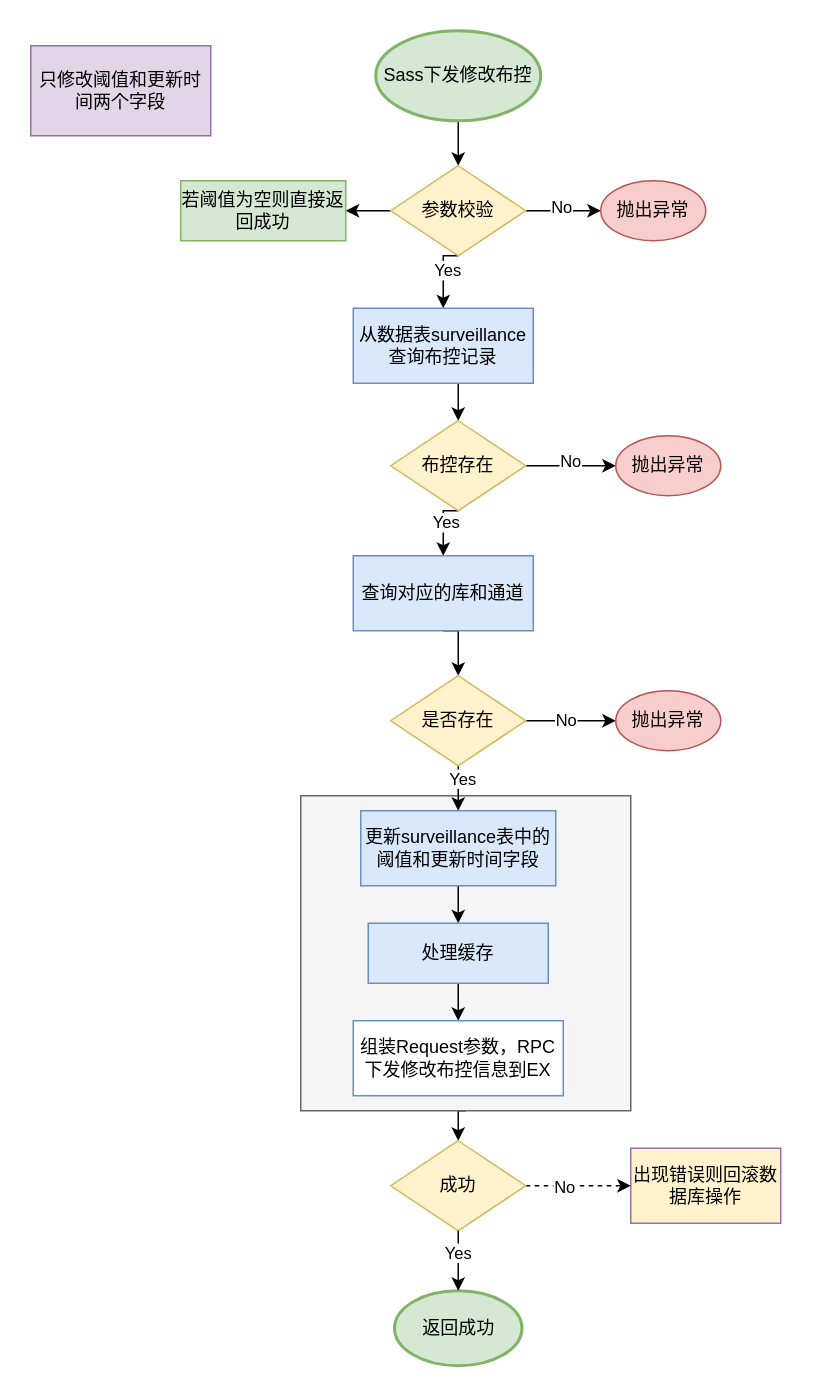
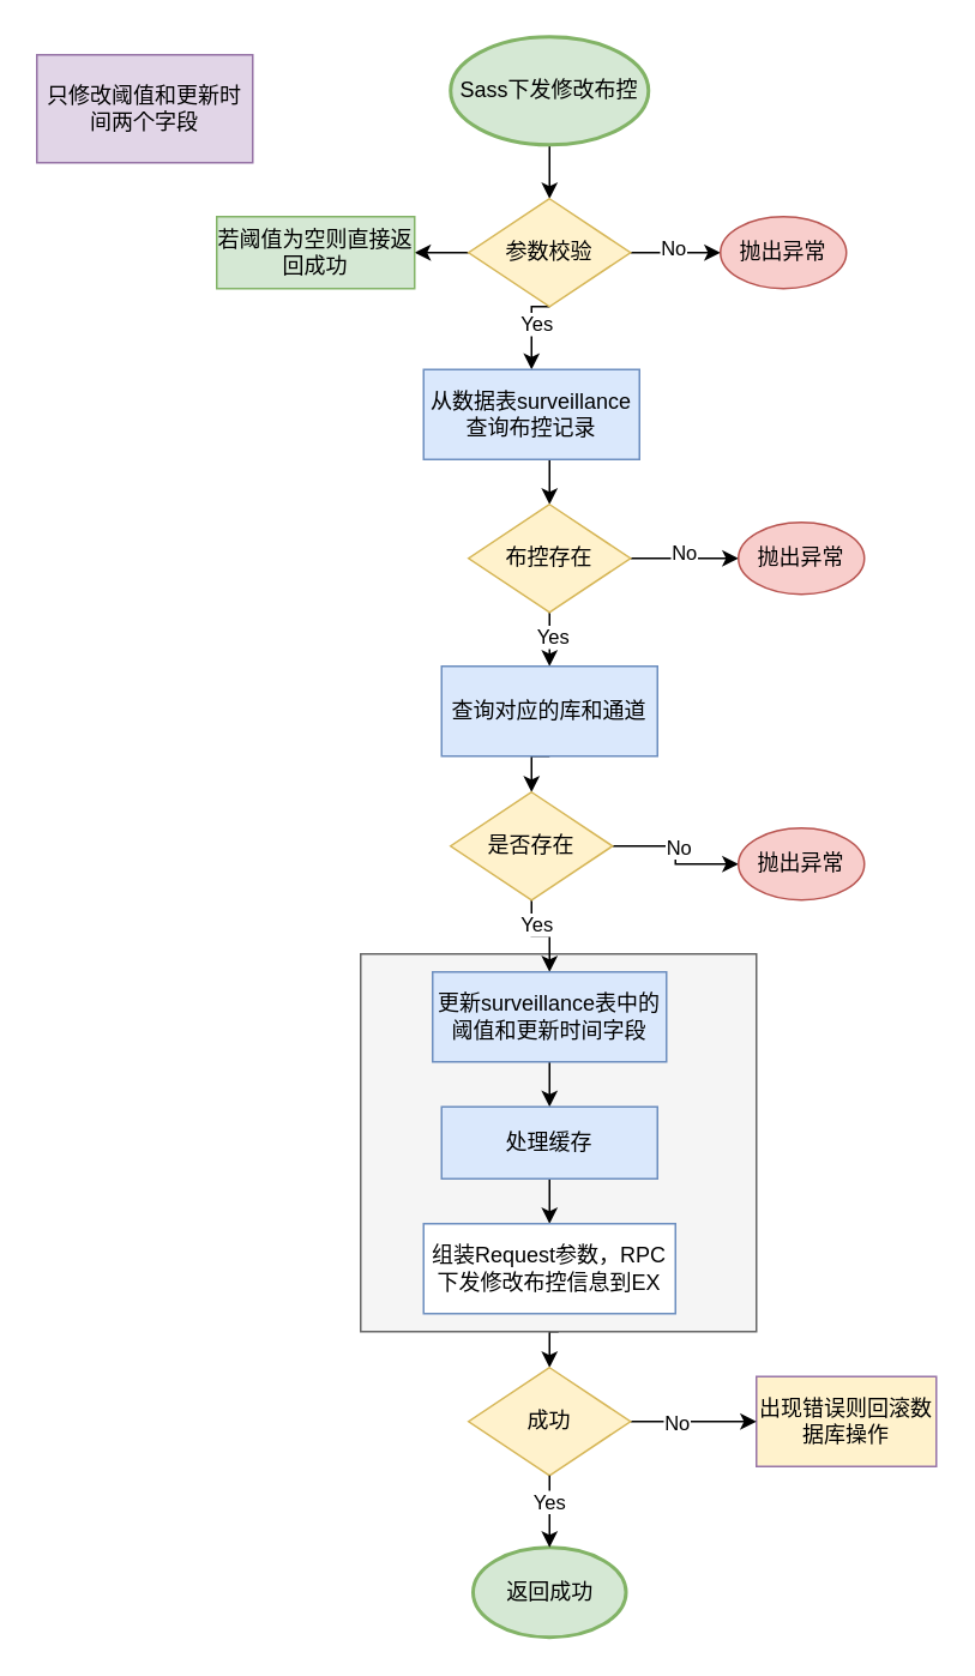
- <mxCell id="24" value="查询对应的库和通道" style="rounded=0;whiteSpace=wrap;html=1;fillColor=#dae8fc;strokeColor=#6c8ebf;" vertex="1" parent="1"><mxGeometry x="235" y="370" width="120" height="50" as="geometry" /></mxCell>
+ <mxCell id="24" value="查询对应的库和通道" style="rounded=0;whiteSpace=wrap;html=1;fillColor=#dae8fc;strokeColor=#6c8ebf;" vertex="1" parent="1"><mxGeometry x="245" y="370" width="120" height="50" as="geometry" /></mxCell>
- <mxCell id="29" value="是否存在" style="rhombus;whiteSpace=wrap;html=1;fillColor=#fff2cc;strokeColor=#d6b656;" vertex="1" parent="1"><mxGeometry x="260" y="450" width="90" height="60" as="geometry" /></mxCell>
+ <mxCell id="29" value="是否存在" style="rhombus;whiteSpace=wrap;html=1;fillColor=#fff2cc;strokeColor=#d6b656;" vertex="1" parent="1"><mxGeometry x="250" y="440" width="90" height="60" as="geometry" /></mxCell>
- <mxCell id="37" style="edgeStyle=orthogonalEdgeStyle;rounded=0;orthogonalLoop=1;jettySize=auto;html=1;exitX=1;exitY=0.5;exitDx=0;exitDy=0;entryX=0;entryY=0.5;entryDx=0;entryDy=0;dashed=1;" edge="1" parent="1" source="39" target="36"><mxGeometry relative="1" as="geometry" /></mxCell>
+ <mxCell id="37" style="edgeStyle=orthogonalEdgeStyle;rounded=0;orthogonalLoop=1;jettySize=auto;html=1;exitX=1;exitY=0.5;exitDx=0;exitDy=0;entryX=0;entryY=0.5;entryDx=0;entryDy=0;" edge="1" parent="1" source="39" target="36"><mxGeometry relative="1" as="geometry" /></mxCell>
